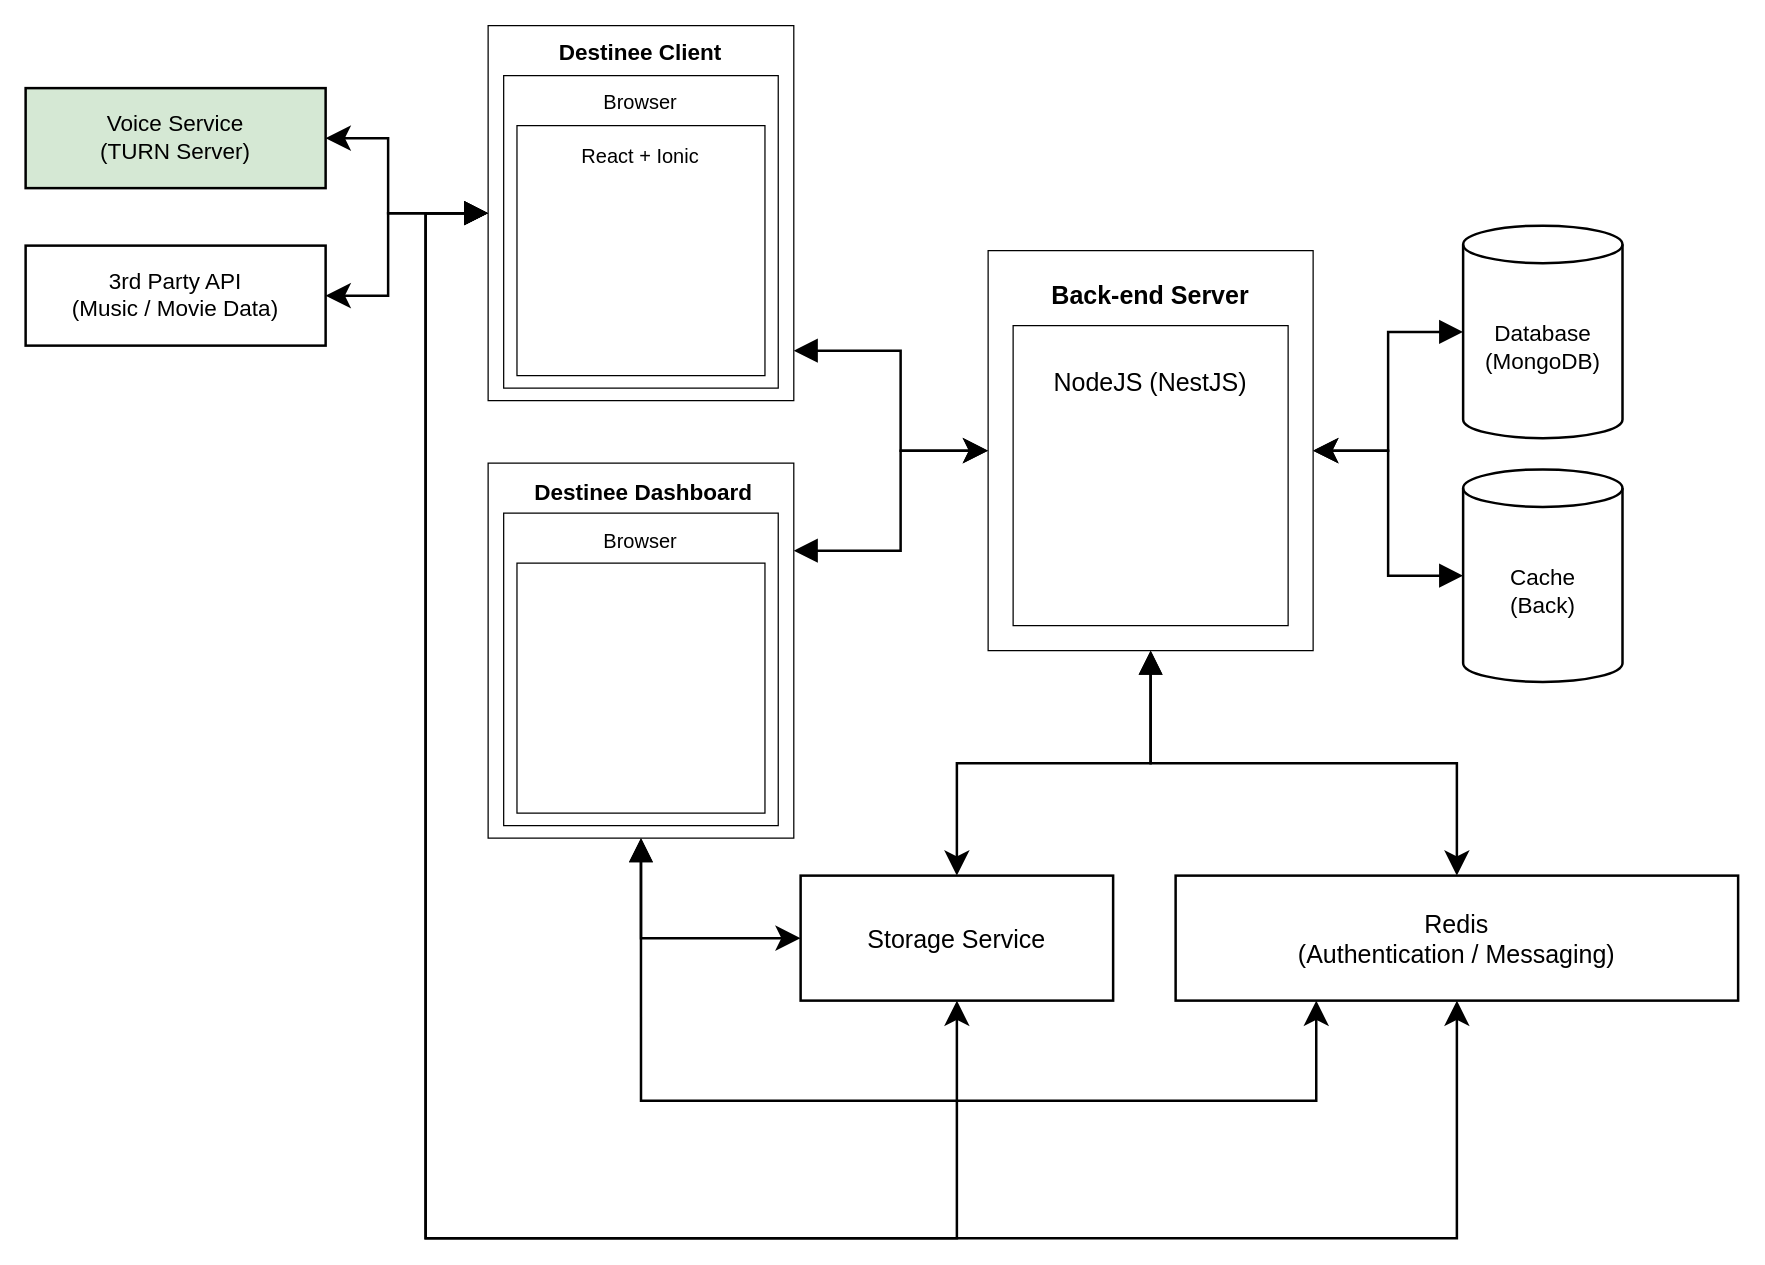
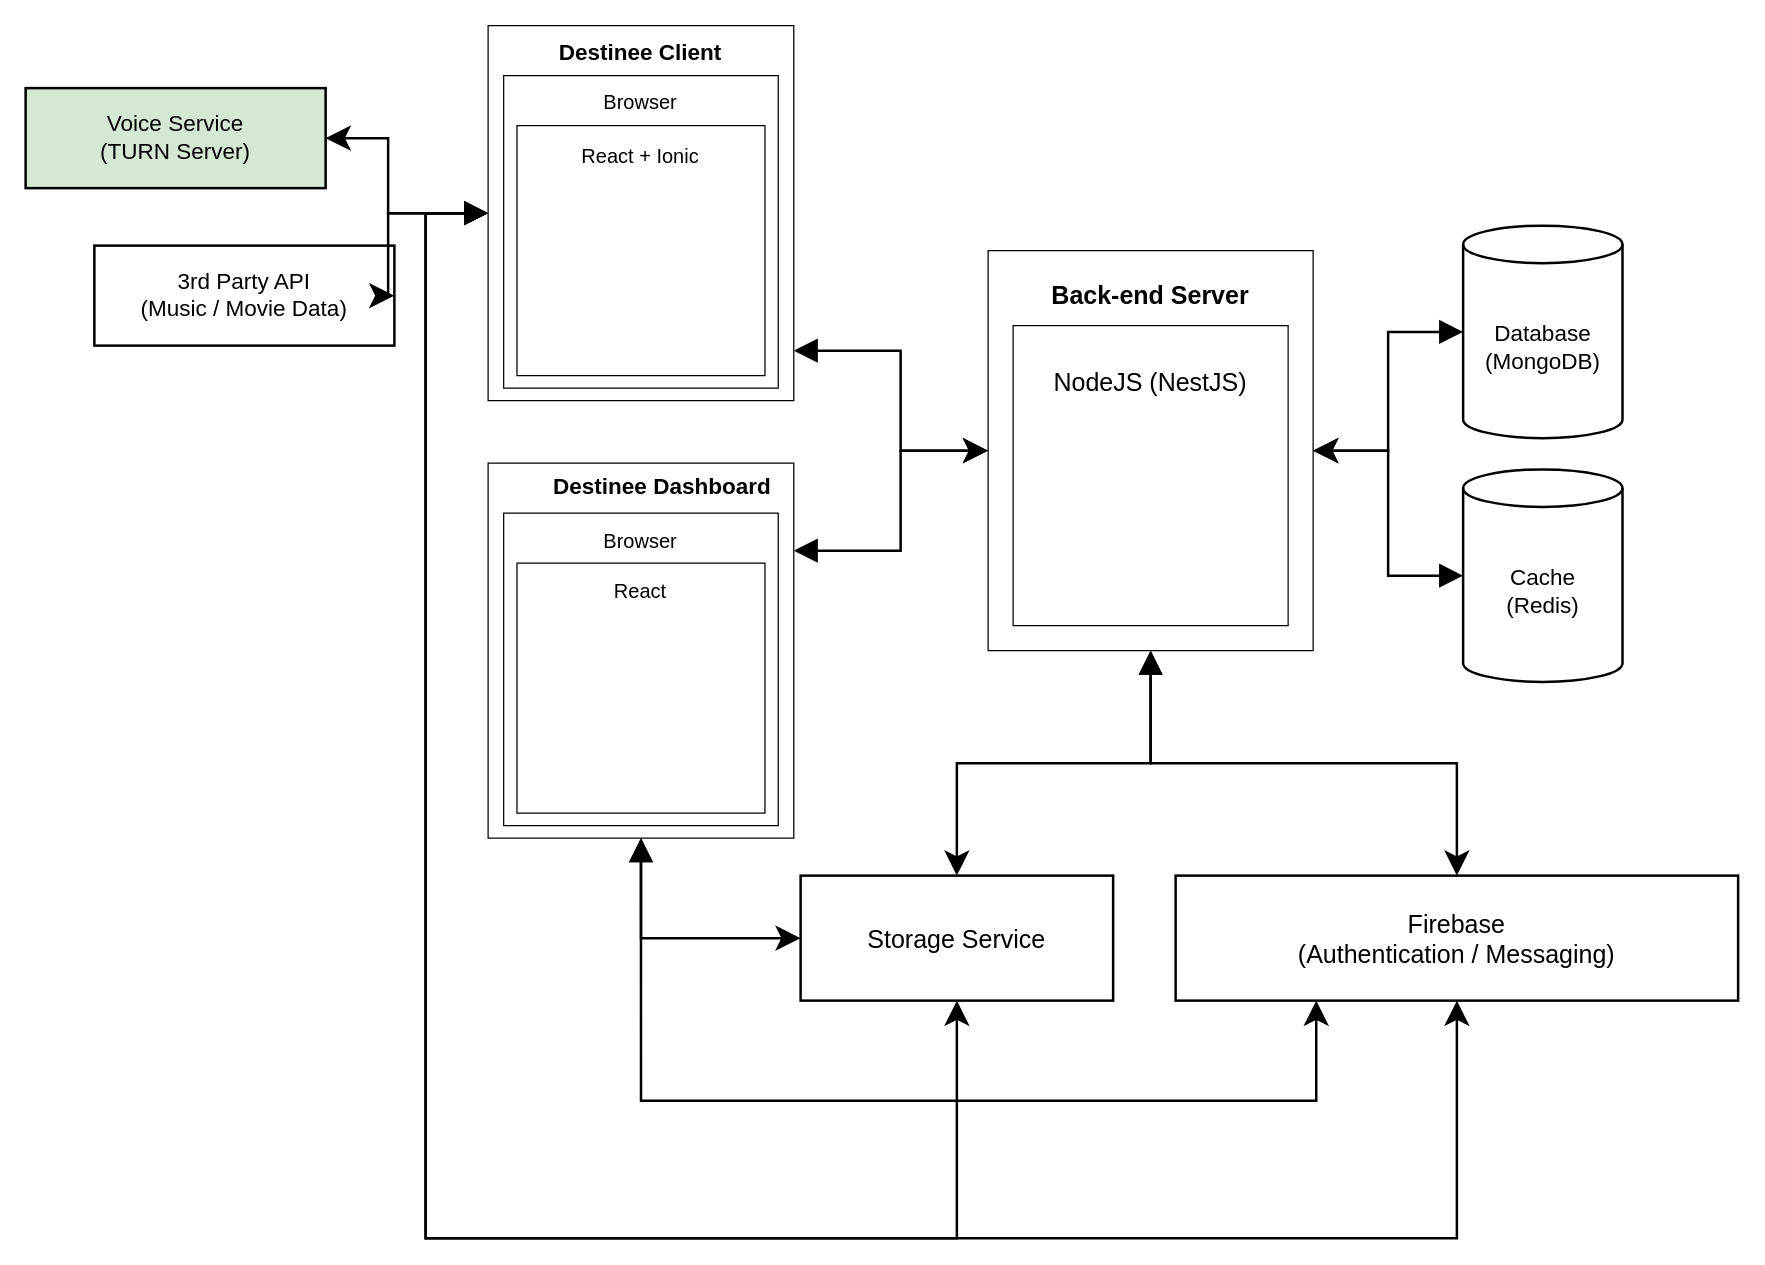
- <mxCell id="4" value="3rd Party API&lt;br style=&quot;font-size: 18px;&quot;&gt;(Music / Movie Data)" style="rounded=0;whiteSpace=wrap;html=1;fontSize=18;strokeWidth=2;" vertex="1" parent="1"><mxGeometry x="20" y="196" width="240" height="80" as="geometry" /></mxCell>
+ <mxCell id="4" value="3rd Party API&lt;br style=&quot;font-size: 18px;&quot;&gt;(Music / Movie Data)" style="rounded=0;whiteSpace=wrap;html=1;fontSize=18;strokeWidth=2;" vertex="1" parent="1"><mxGeometry x="75" y="196" width="240" height="80" as="geometry" /></mxCell>
- <mxCell id="14" value="Destinee Dashboard" style="text;html=1;strokeColor=none;fillColor=none;align=center;verticalAlign=middle;whiteSpace=wrap;rounded=0;fontSize=18;fontStyle=1;container=0;" vertex="1" parent="11"><mxGeometry x="33.0" y="9" width="182.73" height="30" as="geometry" /></mxCell>
+ <mxCell id="14" value="Destinee Dashboard" style="text;html=1;strokeColor=none;fillColor=none;align=center;verticalAlign=middle;whiteSpace=wrap;rounded=0;fontSize=18;fontStyle=1;container=0;" vertex="1" parent="11"><mxGeometry x="48" y="4" width="182.73" height="30" as="geometry" /></mxCell>
+ <mxCell id="16" value="React" style="text;html=1;strokeColor=none;fillColor=none;align=center;verticalAlign=middle;whiteSpace=wrap;rounded=0;fontSize=16;container=0;" vertex="1" parent="11"><mxGeometry x="72.27" y="87" width="100" height="30" as="geometry" /></mxCell>
- <mxCell id="27" value="Cache&lt;br&gt;(Back)" style="shape=cylinder3;whiteSpace=wrap;html=1;boundedLbl=1;backgroundOutline=1;size=15;fontSize=18;strokeWidth=2;" vertex="1" parent="1"><mxGeometry x="1170" y="375" width="127.5" height="170" as="geometry" /></mxCell>
+ <mxCell id="27" value="Cache&lt;br&gt;(Redis)" style="shape=cylinder3;whiteSpace=wrap;html=1;boundedLbl=1;backgroundOutline=1;size=15;fontSize=18;strokeWidth=2;" vertex="1" parent="1"><mxGeometry x="1170" y="375" width="127.5" height="170" as="geometry" /></mxCell>
- <mxCell id="3" value="Redis&lt;br style=&quot;font-size: 20px;&quot;&gt;(Authentication / Messaging)" style="rounded=0;whiteSpace=wrap;html=1;fontSize=20;strokeWidth=2;" vertex="1" parent="1"><mxGeometry x="940" y="700" width="450" height="100" as="geometry" /></mxCell>
+ <mxCell id="3" value="Firebase&lt;br style=&quot;font-size: 20px;&quot;&gt;(Authentication / Messaging)" style="rounded=0;whiteSpace=wrap;html=1;fontSize=20;strokeWidth=2;" vertex="1" parent="1"><mxGeometry x="940" y="700" width="450" height="100" as="geometry" /></mxCell>
